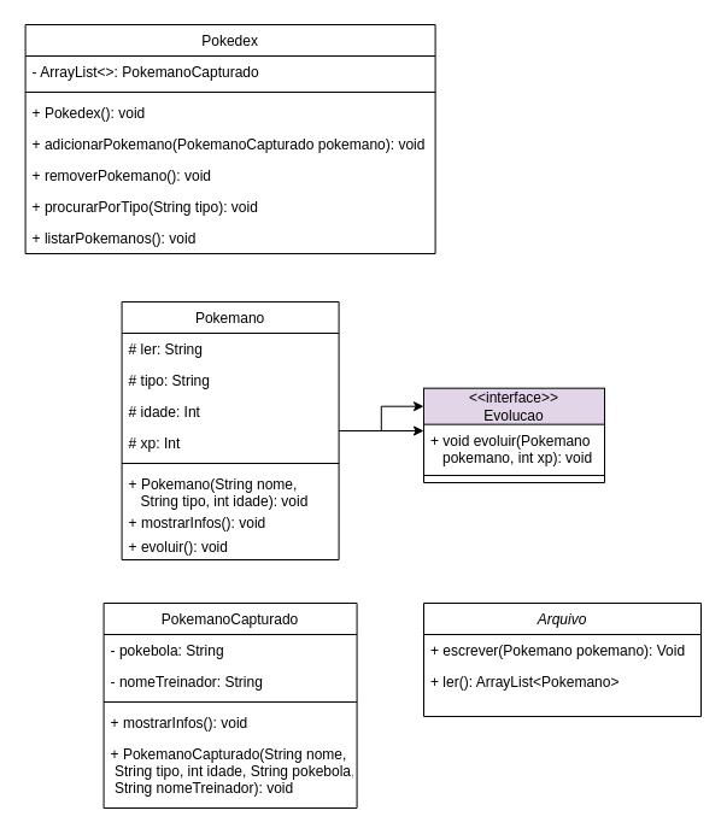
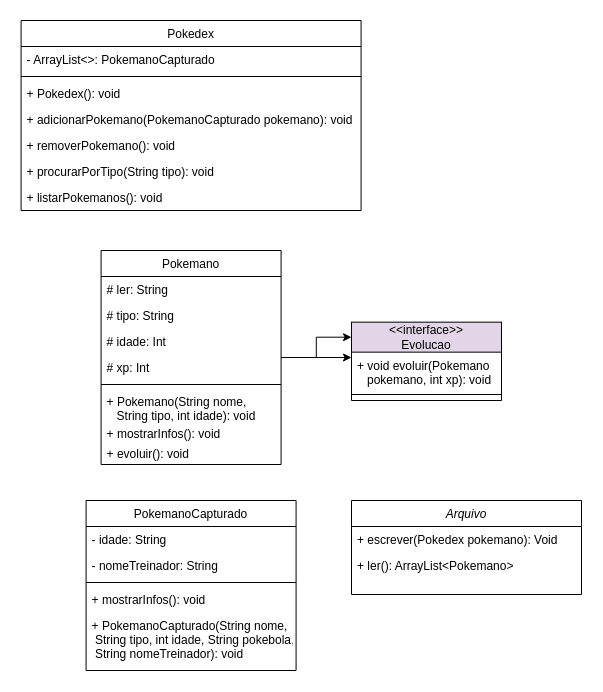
- <mxCell id="22" value="- pokebola: String" style="text;align=left;verticalAlign=top;spacingLeft=4;spacingRight=4;overflow=hidden;rotatable=0;points=[[0,0.5],[1,0.5]];portConstraint=eastwest;" parent="21" vertex="1"><mxGeometry y="26" width="210" height="26" as="geometry" /></mxCell>
+ <mxCell id="22" value="- idade: String" style="text;align=left;verticalAlign=top;spacingLeft=4;spacingRight=4;overflow=hidden;rotatable=0;points=[[0,0.5],[1,0.5]];portConstraint=eastwest;" parent="21" vertex="1"><mxGeometry y="26" width="210" height="26" as="geometry" /></mxCell>
- <mxCell id="28" value="+ escrever(Pokemano pokemano): Void" style="text;align=left;verticalAlign=top;spacingLeft=4;spacingRight=4;overflow=hidden;rotatable=0;points=[[0,0.5],[1,0.5]];portConstraint=eastwest;fontStyle=0" parent="27" vertex="1"><mxGeometry y="26" width="230" height="26" as="geometry" /></mxCell>
+ <mxCell id="28" value="+ escrever(Pokedex pokemano): Void" style="text;align=left;verticalAlign=top;spacingLeft=4;spacingRight=4;overflow=hidden;rotatable=0;points=[[0,0.5],[1,0.5]];portConstraint=eastwest;fontStyle=0" parent="27" vertex="1"><mxGeometry y="26" width="230" height="26" as="geometry" /></mxCell>
